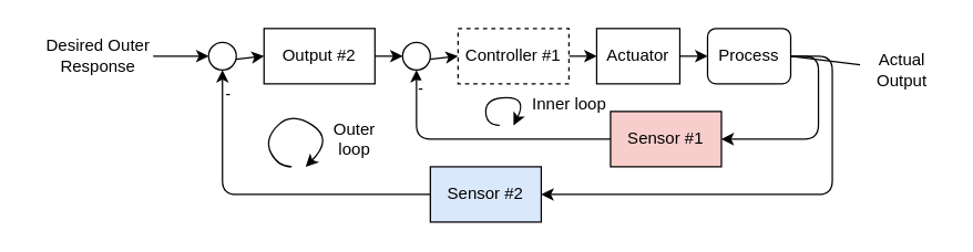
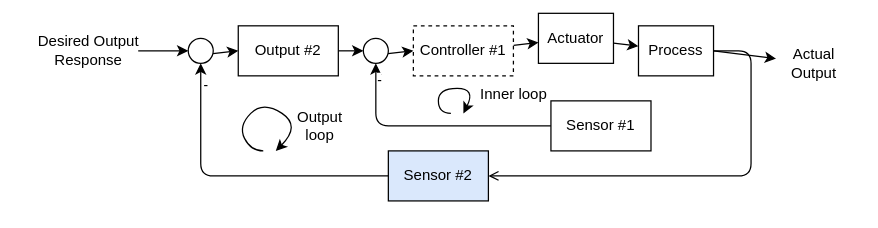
- <mxCell id="22" value="Desired Outer&lt;br&gt;Response" style="text;html=1;align=center;verticalAlign=middle;resizable=0;points=[];autosize=1;strokeColor=none;fillColor=none;" vertex="1" parent="1"><mxGeometry x="20" y="20" width="100" height="40" as="geometry" /></mxCell>
+ <mxCell id="22" value="Desired Output&lt;br&gt;Response" style="text;html=1;align=center;verticalAlign=middle;resizable=0;points=[];autosize=1;strokeColor=none;fillColor=none;" vertex="1" parent="1"><mxGeometry x="20" y="20" width="100" height="40" as="geometry" /></mxCell>
- <mxCell id="9" value="Actuator" style="rounded=0;whiteSpace=wrap;html=1;" vertex="1" parent="1"><mxGeometry x="430" y="20" width="60" height="40" as="geometry" /></mxCell>
+ <mxCell id="9" value="Actuator" style="rounded=0;whiteSpace=wrap;html=1;" vertex="1" parent="1"><mxGeometry x="430" y="10" width="60" height="40" as="geometry" /></mxCell>
- <mxCell id="12" value="Process" style="whiteSpace=wrap;html=1;rounded=1;" vertex="1" parent="1"><mxGeometry x="510" y="20" width="60" height="40" as="geometry" /></mxCell>
+ <mxCell id="12" value="Process" style="rounded=0;whiteSpace=wrap;html=1;" vertex="1" parent="1"><mxGeometry x="510" y="20" width="60" height="40" as="geometry" /></mxCell>
- <mxCell id="23" value="" style="endArrow=none;html=1;exitX=1;exitY=0.5;exitDx=0;exitDy=0;" edge="1" parent="1" source="12" target="24"><mxGeometry width="50" height="50" relative="1" as="geometry"><mxPoint x="360" y="130" as="sourcePoint" /><mxPoint x="600" y="40" as="targetPoint" /></mxGeometry></mxCell>
+ <mxCell id="23" value="" style="endArrow=classic;html=1;exitX=1;exitY=0.5;exitDx=0;exitDy=0;" edge="1" parent="1" source="12" target="24"><mxGeometry width="50" height="50" relative="1" as="geometry"><mxPoint x="360" y="130" as="sourcePoint" /><mxPoint x="600" y="40" as="targetPoint" /></mxGeometry></mxCell>
- <mxCell id="28" value="Outer&lt;br&gt;loop" style="text;html=1;align=center;verticalAlign=middle;resizable=0;points=[];autosize=1;strokeColor=none;fillColor=none;" vertex="1" parent="1"><mxGeometry x="230" y="80" width="50" height="40" as="geometry" /></mxCell>
+ <mxCell id="28" value="Output&lt;br&gt;loop" style="text;html=1;align=center;verticalAlign=middle;resizable=0;points=[];autosize=1;strokeColor=none;fillColor=none;" vertex="1" parent="1"><mxGeometry x="230" y="80" width="50" height="40" as="geometry" /></mxCell>
- <mxCell id="15" value="Sensor #1" style="rounded=0;whiteSpace=wrap;html=1;fillColor=#f8cecc;" vertex="1" parent="1"><mxGeometry x="440" y="80" width="80" height="40" as="geometry" /></mxCell>
+ <mxCell id="15" value="Sensor #1" style="rounded=0;whiteSpace=wrap;html=1;" vertex="1" parent="1"><mxGeometry x="440" y="80" width="80" height="40" as="geometry" /></mxCell>
- <mxCell id="10" style="edgeStyle=none;html=1;exitX=1;exitY=0.5;exitDx=0;exitDy=0;entryX=1;entryY=0.5;entryDx=0;entryDy=0;" edge="1" parent="1" source="12" target="15"><mxGeometry relative="1" as="geometry"><Array as="points"><mxPoint x="590" y="40" /><mxPoint x="590" y="100" /></Array></mxGeometry></mxCell>
- <mxCell id="11" style="edgeStyle=none;html=1;exitX=1;exitY=0.5;exitDx=0;exitDy=0;entryX=1;entryY=0.5;entryDx=0;entryDy=0;" edge="1" parent="1" source="12" target="18"><mxGeometry relative="1" as="geometry"><Array as="points"><mxPoint x="600" y="40" /><mxPoint x="600" y="140" /></Array></mxGeometry></mxCell>
+ <mxCell id="11" style="edgeStyle=none;html=1;exitX=1;exitY=0.5;exitDx=0;exitDy=0;entryX=1;entryY=0.5;entryDx=0;entryDy=0;endArrow=open;" edge="1" parent="1" source="12" target="18"><mxGeometry relative="1" as="geometry"><Array as="points"><mxPoint x="600" y="40" /><mxPoint x="600" y="140" /></Array></mxGeometry></mxCell>
